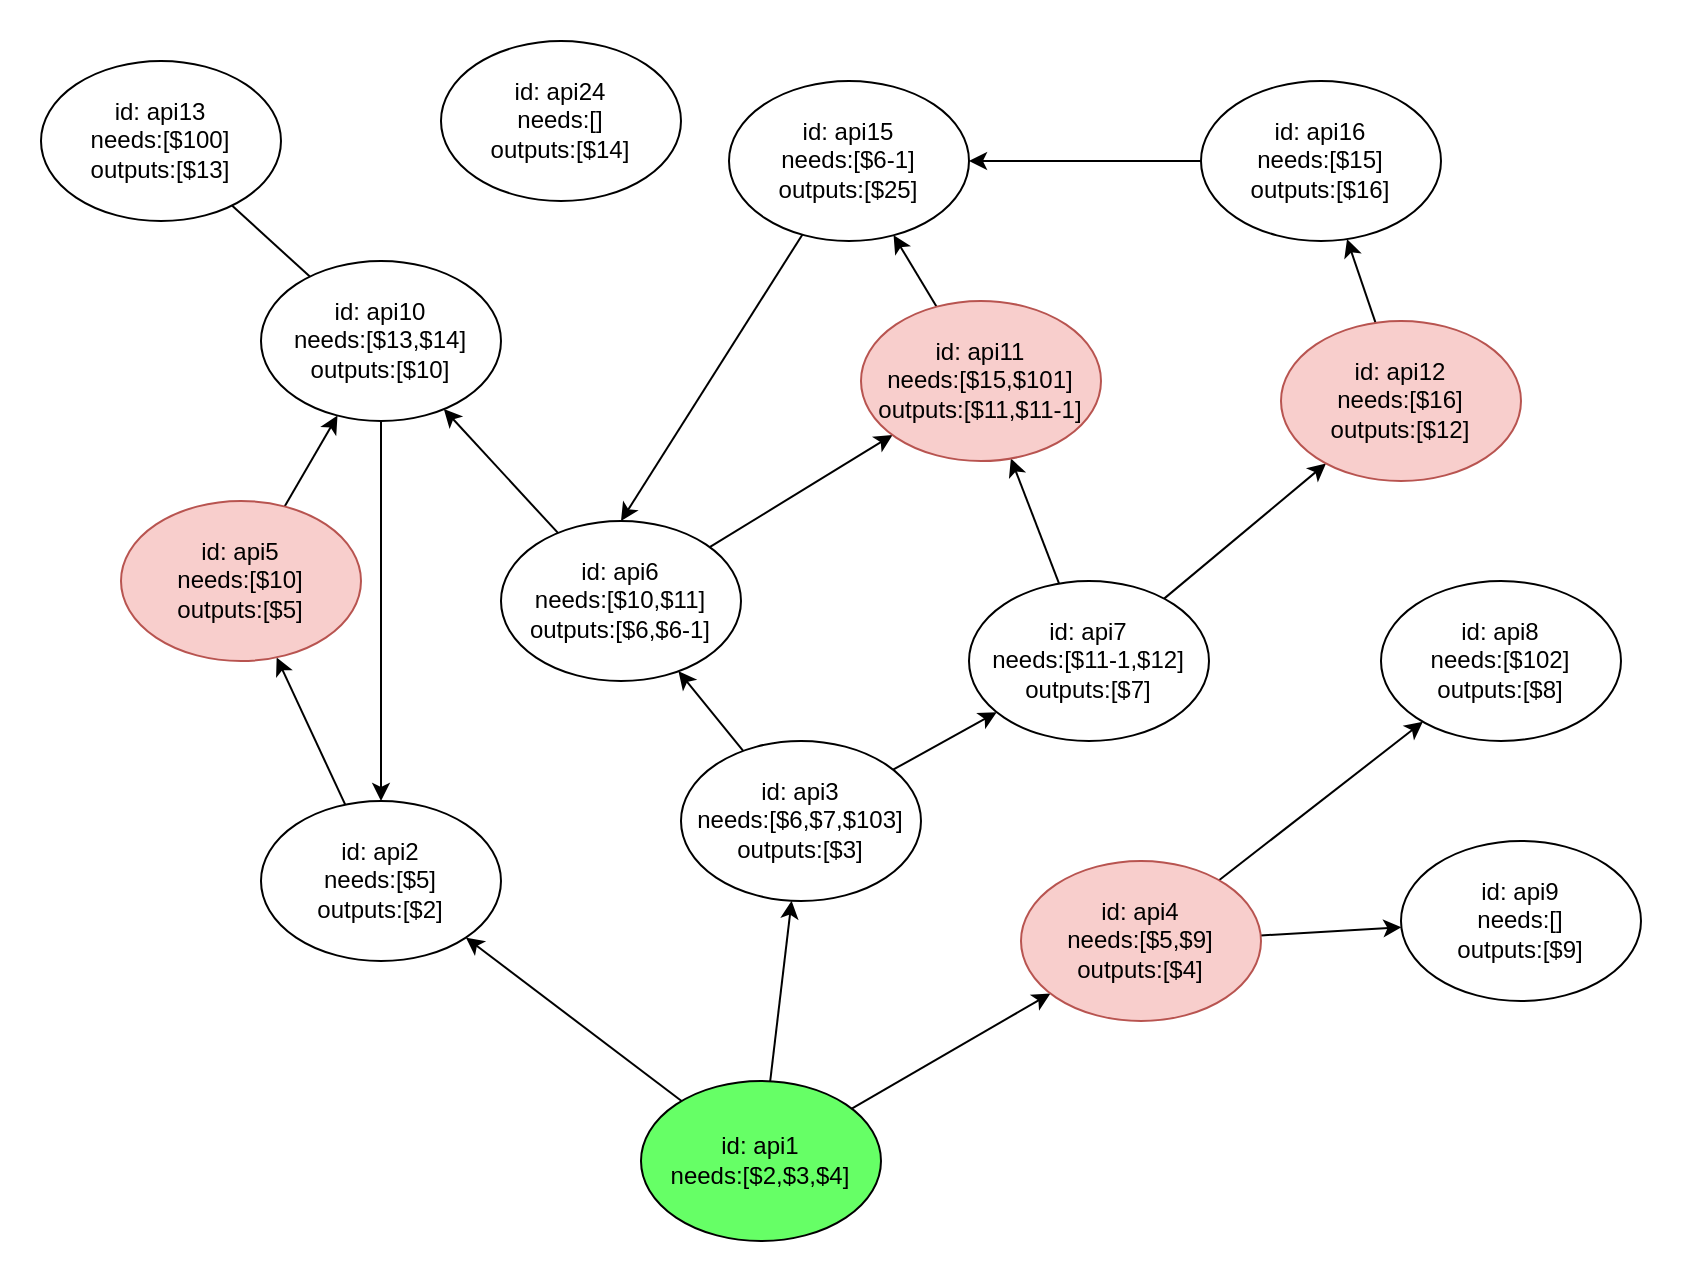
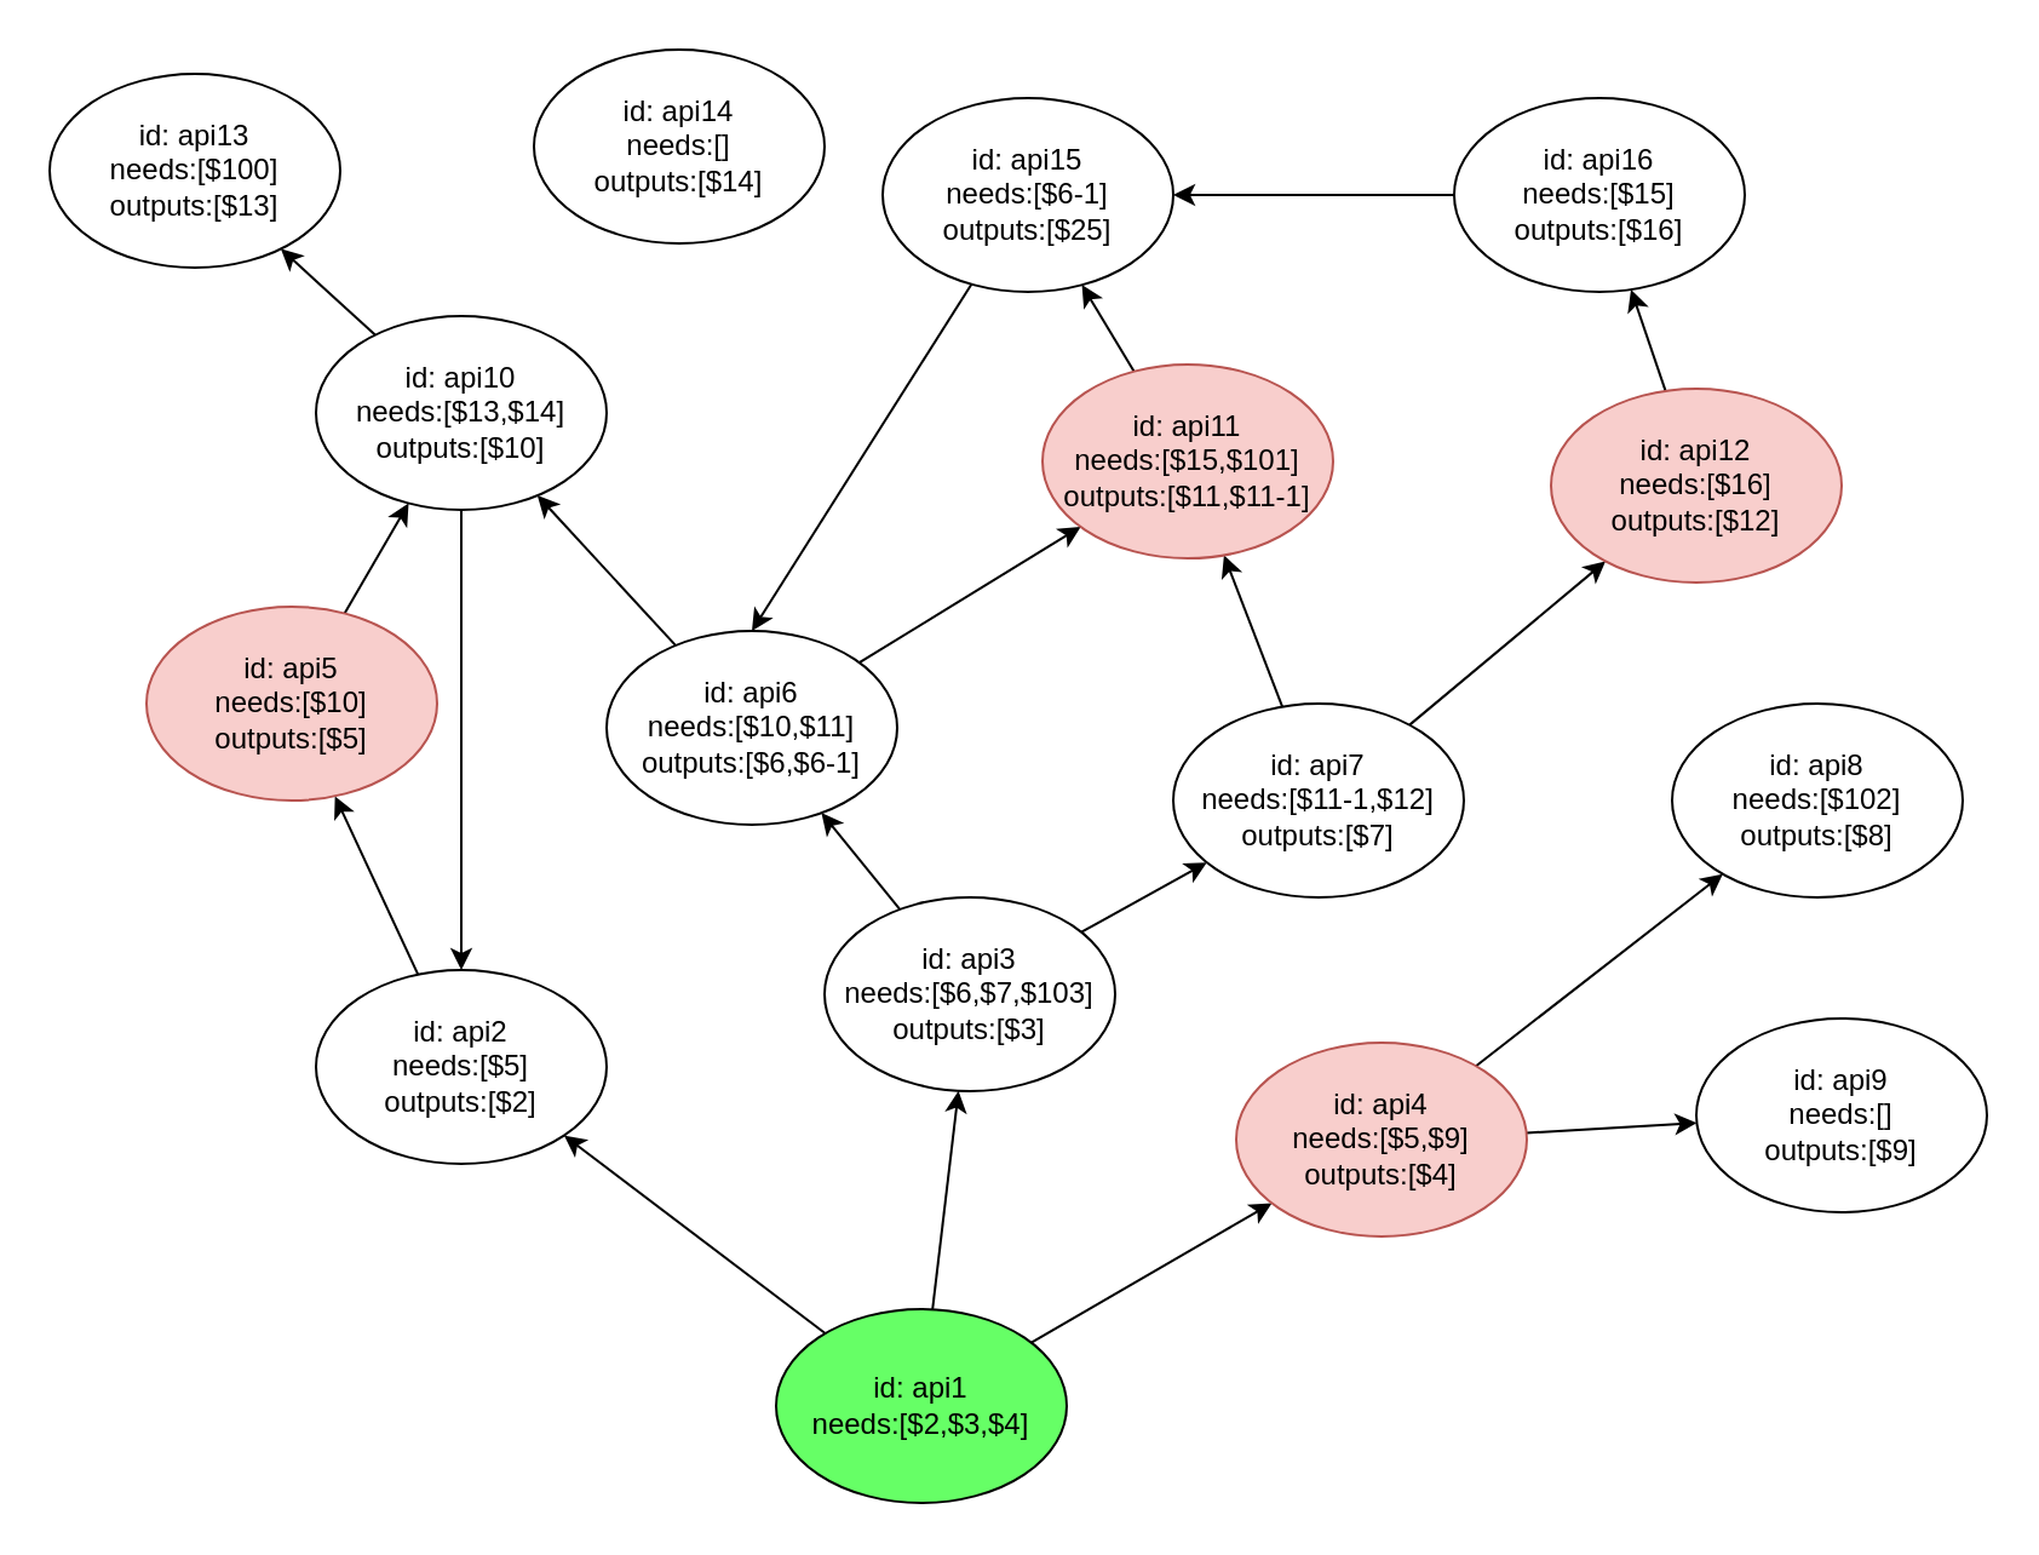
- <mxCell id="28" value="id: api24&lt;br&gt;&lt;div&gt;needs:[]&lt;/div&gt;&lt;div&gt;outputs:[$14]&lt;br&gt;&lt;/div&gt;" style="ellipse;whiteSpace=wrap;html=1;" parent="1" vertex="1"><mxGeometry x="220" y="20" width="120" height="80" as="geometry" /></mxCell>
+ <mxCell id="28" value="id: api14&lt;br&gt;&lt;div&gt;needs:[]&lt;/div&gt;&lt;div&gt;outputs:[$14]&lt;br&gt;&lt;/div&gt;" style="ellipse;whiteSpace=wrap;html=1;" parent="1" vertex="1"><mxGeometry x="220" y="20" width="120" height="80" as="geometry" /></mxCell>
- <mxCell id="24" style="edgeStyle=none;rounded=0;orthogonalLoop=1;jettySize=auto;html=1;endArrow=none;" parent="1" source="26" target="27" edge="1"><mxGeometry relative="1" as="geometry" /></mxCell>
+ <mxCell id="24" style="edgeStyle=none;rounded=0;orthogonalLoop=1;jettySize=auto;html=1;" parent="1" source="26" target="27" edge="1"><mxGeometry relative="1" as="geometry" /></mxCell>
